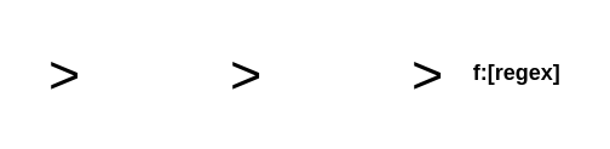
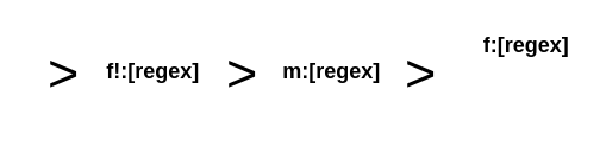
+ <mxCell id="3" value="f!:[regex]" style="text;html=1;resizable=0;autosize=1;align=center;verticalAlign=middle;points=[];fillColor=none;strokeColor=none;rounded=0;fontStyle=1" parent="1" vertex="1"><mxGeometry x="50" y="30" width="70" height="20" as="geometry" /></mxCell>
+ <mxCell id="2" value="m:[regex]" style="text;html=1;resizable=0;autosize=1;align=center;verticalAlign=middle;points=[];fillColor=none;strokeColor=none;rounded=0;fontStyle=1" parent="1" vertex="1"><mxGeometry x="150" y="30" width="70" height="20" as="geometry" /></mxCell>
- <mxCell id="4" value="f:[regex]" style="text;html=1;resizable=0;autosize=1;align=center;verticalAlign=middle;points=[];fillColor=none;strokeColor=none;rounded=0;fontStyle=1" parent="1" vertex="1"><mxGeometry x="254" y="30" width="60" height="20" as="geometry" /></mxCell>
+ <mxCell id="4" value="f:[regex]" style="text;html=1;resizable=0;autosize=1;align=center;verticalAlign=middle;points=[];fillColor=none;strokeColor=none;rounded=0;fontStyle=1" parent="1" vertex="1"><mxGeometry x="264" y="15" width="60" height="20" as="geometry" /></mxCell>
